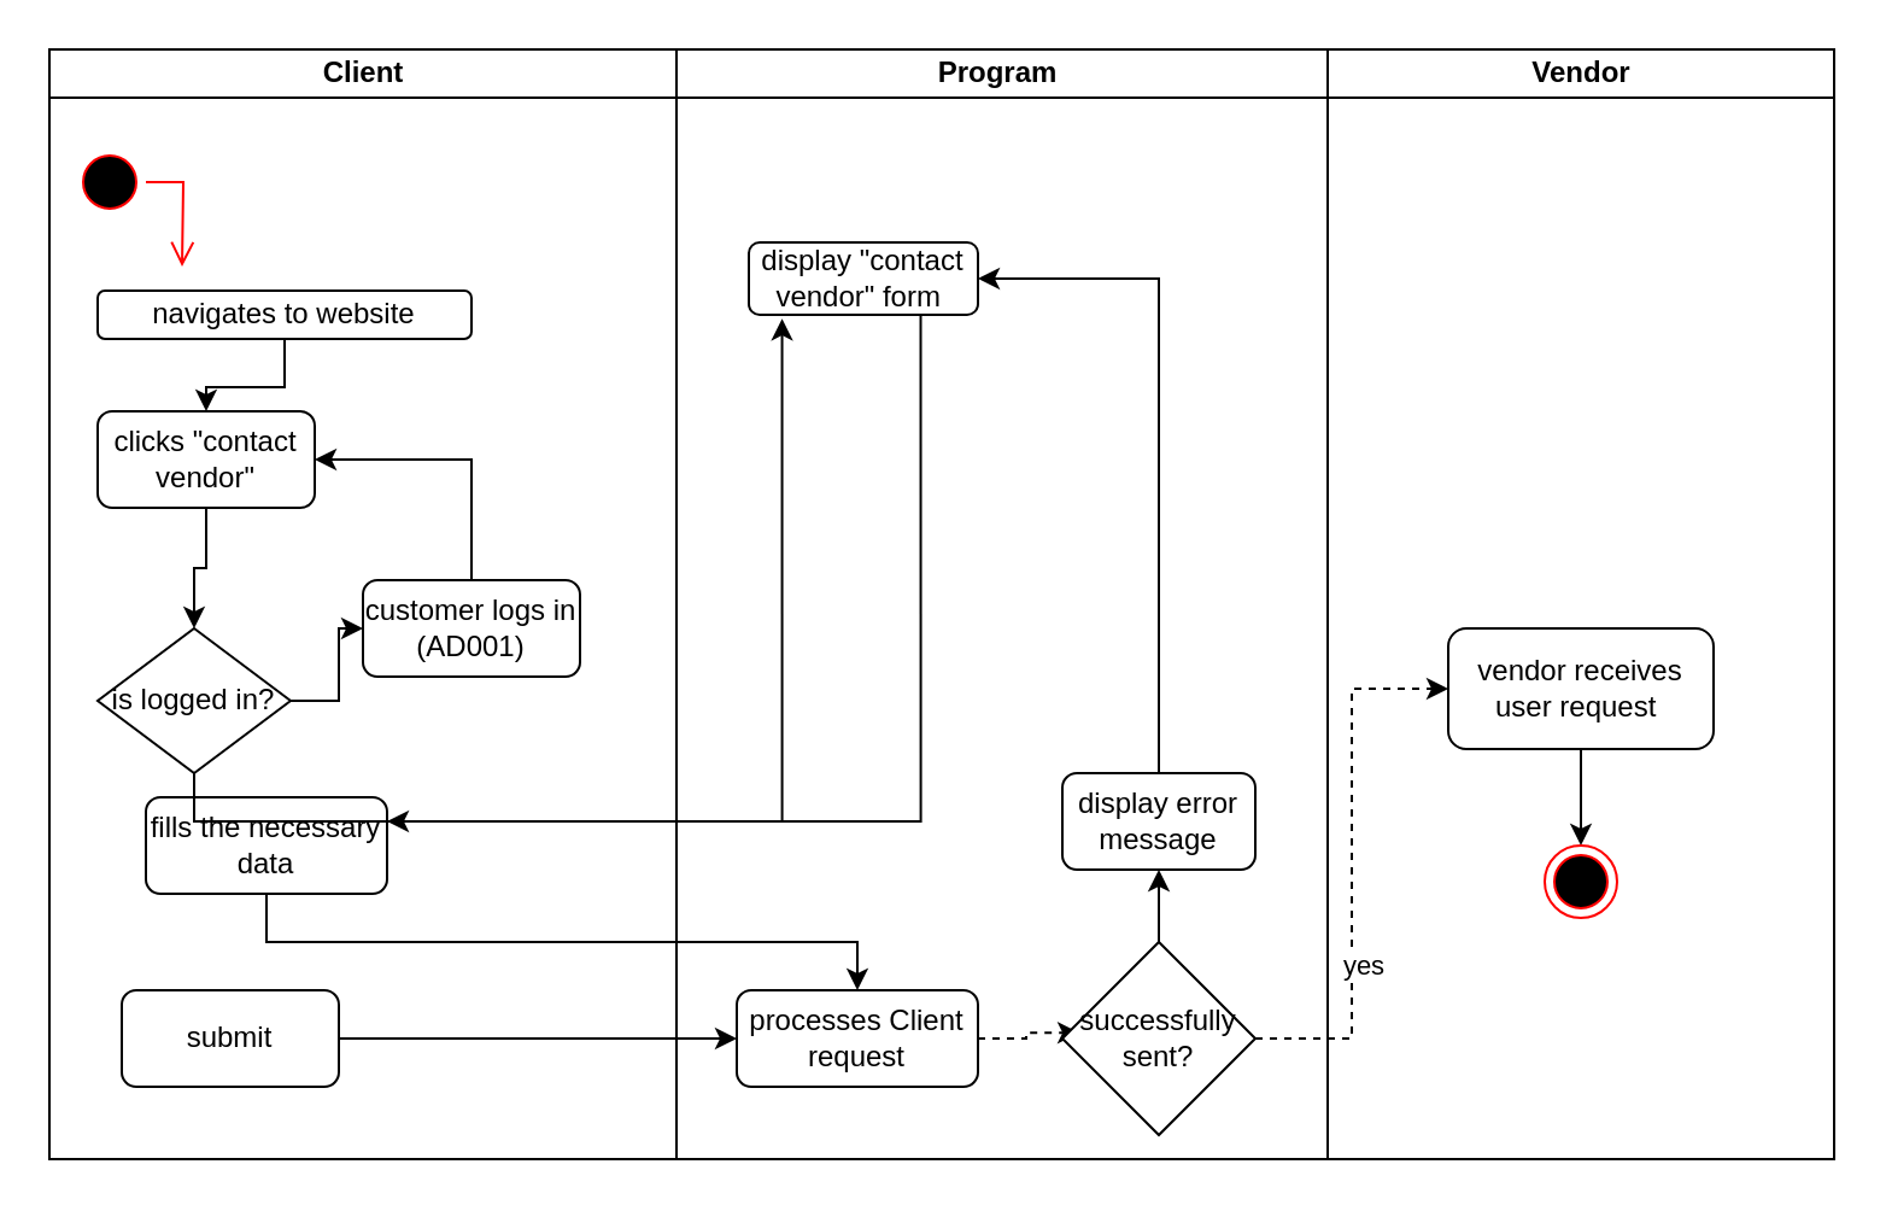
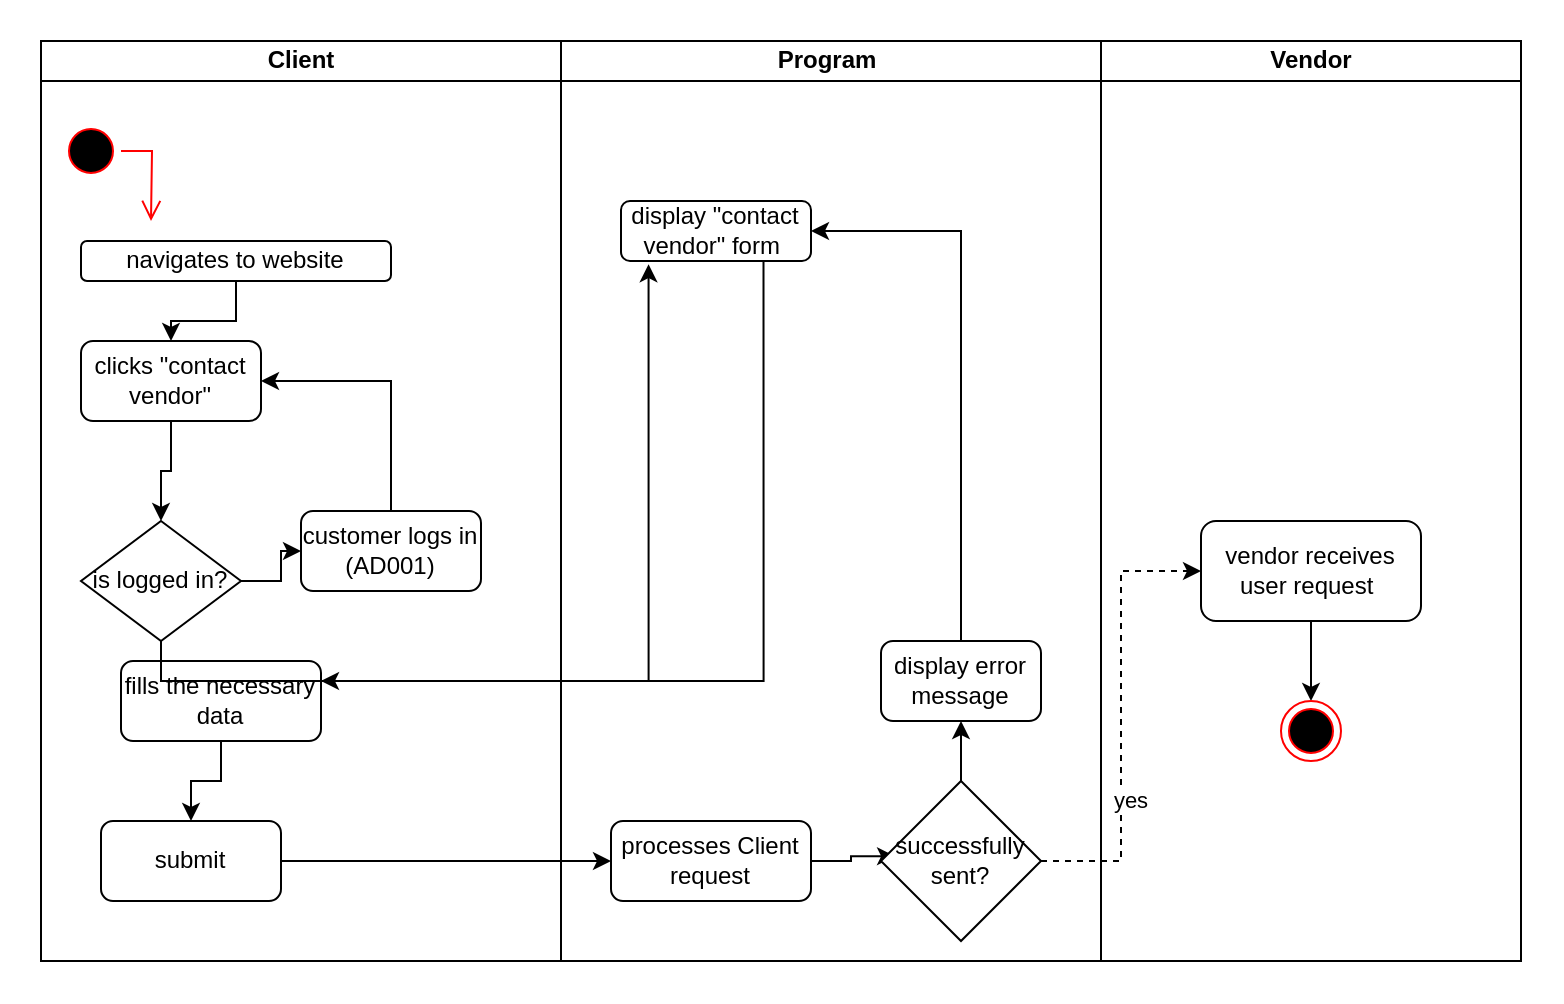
- <mxCell id="24" value="customer logs in (AD001)" style="rounded=1;whiteSpace=wrap;html=1;" vertex="1" parent="14"><mxGeometry x="130" y="220" width="90" height="40" as="geometry" /></mxCell>
+ <mxCell id="24" value="customer logs in (AD001)" style="rounded=1;whiteSpace=wrap;html=1;" vertex="1" parent="14"><mxGeometry x="130" y="235" width="90" height="40" as="geometry" /></mxCell>
- <mxCell id="25" style="edgeStyle=orthogonalEdgeStyle;rounded=0;orthogonalLoop=1;jettySize=auto;html=1;exitX=0.5;exitY=1;exitDx=0;exitDy=0;" edge="1" parent="14" source="26" target="9"><mxGeometry relative="1" as="geometry" /></mxCell>
+ <mxCell id="25" style="edgeStyle=orthogonalEdgeStyle;rounded=0;orthogonalLoop=1;jettySize=auto;html=1;exitX=0.5;exitY=1;exitDx=0;exitDy=0;entryX=0.5;entryY=0;entryDx=0;entryDy=0;" edge="1" parent="14" source="26" target="27"><mxGeometry relative="1" as="geometry" /></mxCell>
- <mxCell id="8" style="edgeStyle=orthogonalEdgeStyle;rounded=0;orthogonalLoop=1;jettySize=auto;html=1;exitX=1;exitY=0.5;exitDx=0;exitDy=0;entryX=0.088;entryY=0.47;entryDx=0;entryDy=0;entryPerimeter=0;dashed=1;" edge="1" parent="6" source="9" target="11"><mxGeometry relative="1" as="geometry" /></mxCell>
+ <mxCell id="8" style="edgeStyle=orthogonalEdgeStyle;rounded=0;orthogonalLoop=1;jettySize=auto;html=1;exitX=1;exitY=0.5;exitDx=0;exitDy=0;entryX=0.088;entryY=0.47;entryDx=0;entryDy=0;entryPerimeter=0;" edge="1" parent="6" source="9" target="11"><mxGeometry relative="1" as="geometry" /></mxCell>
